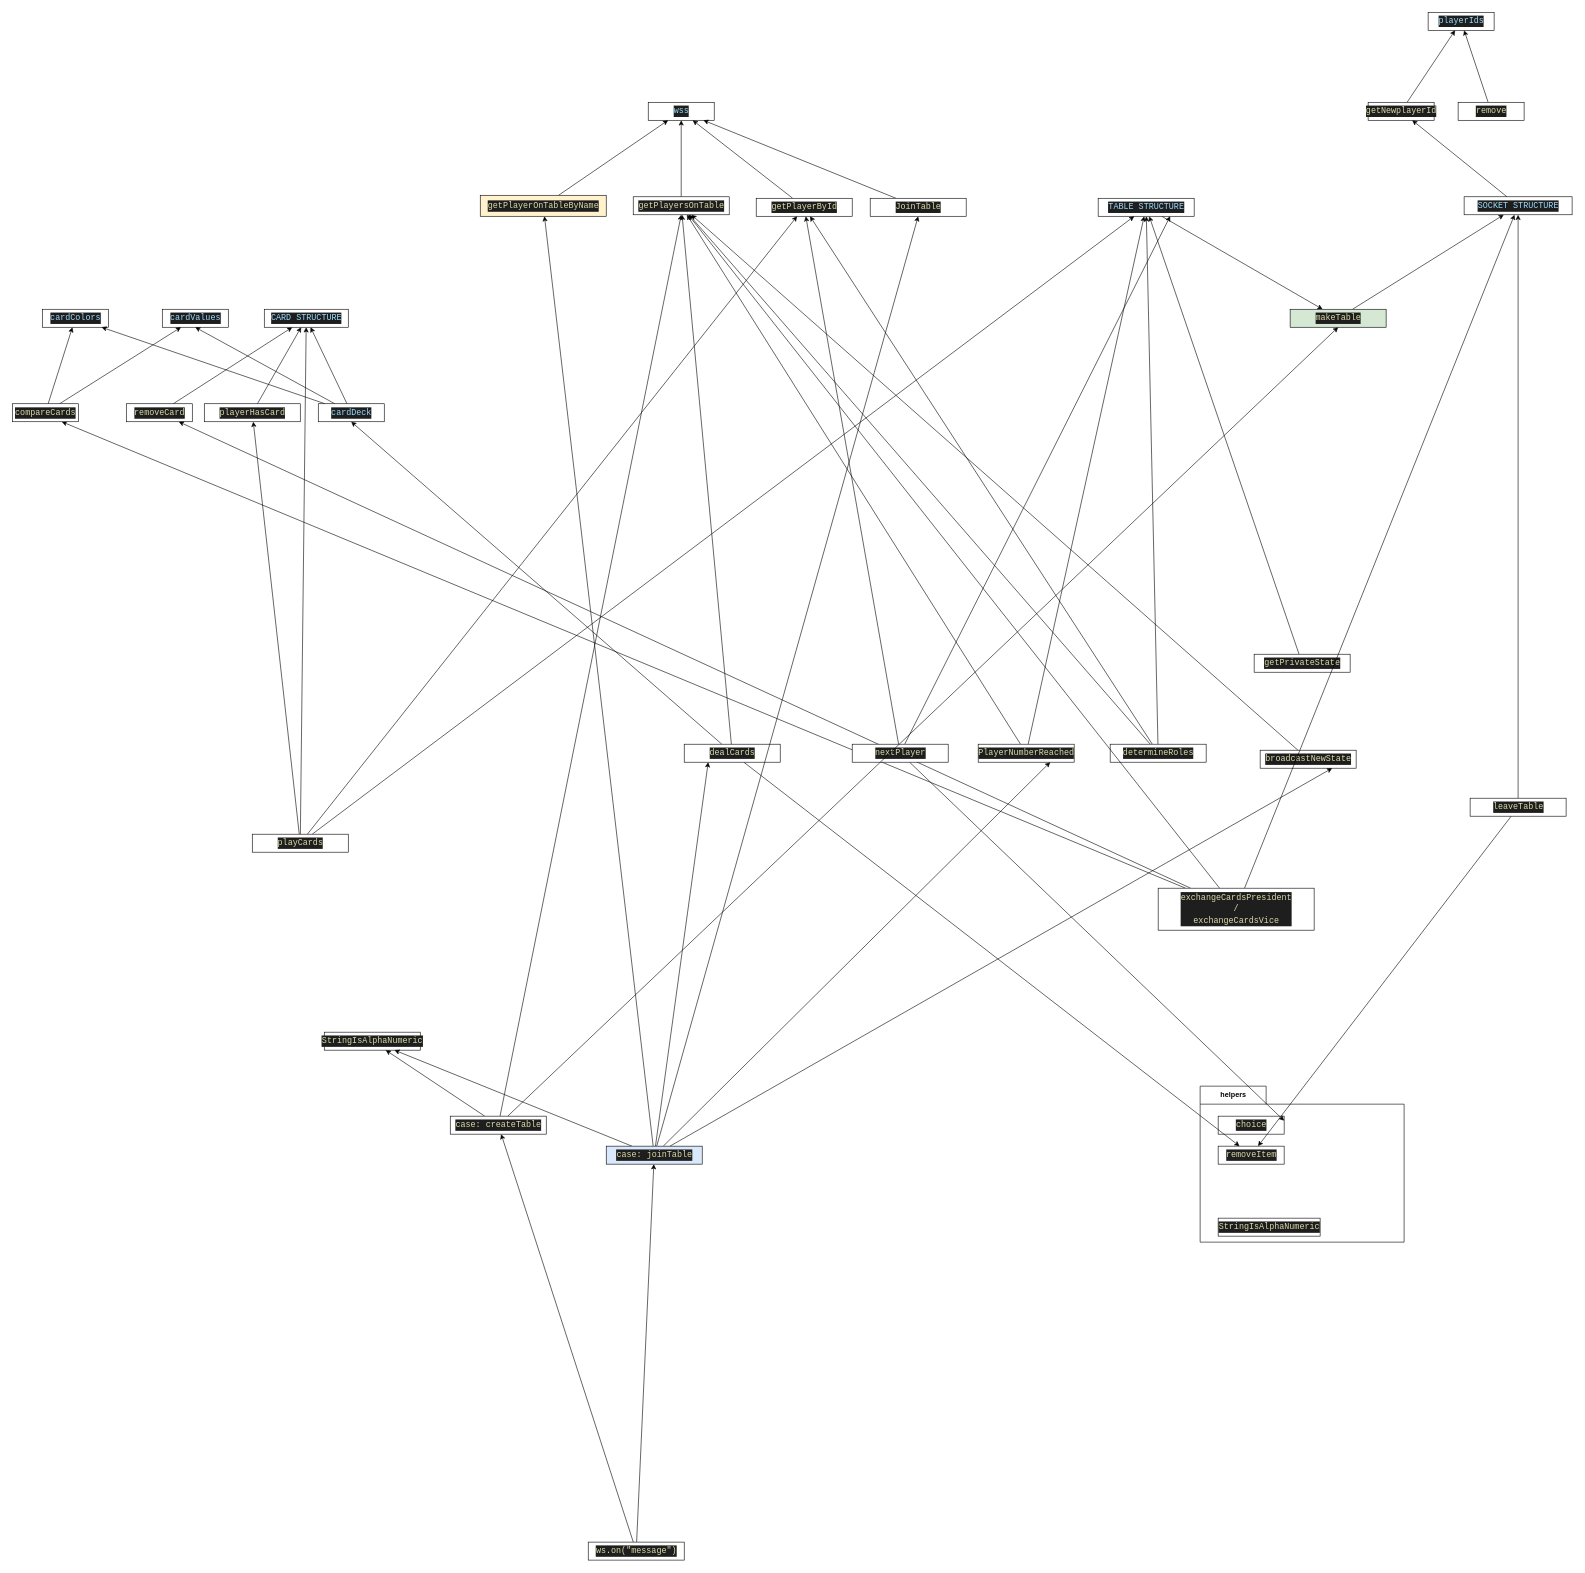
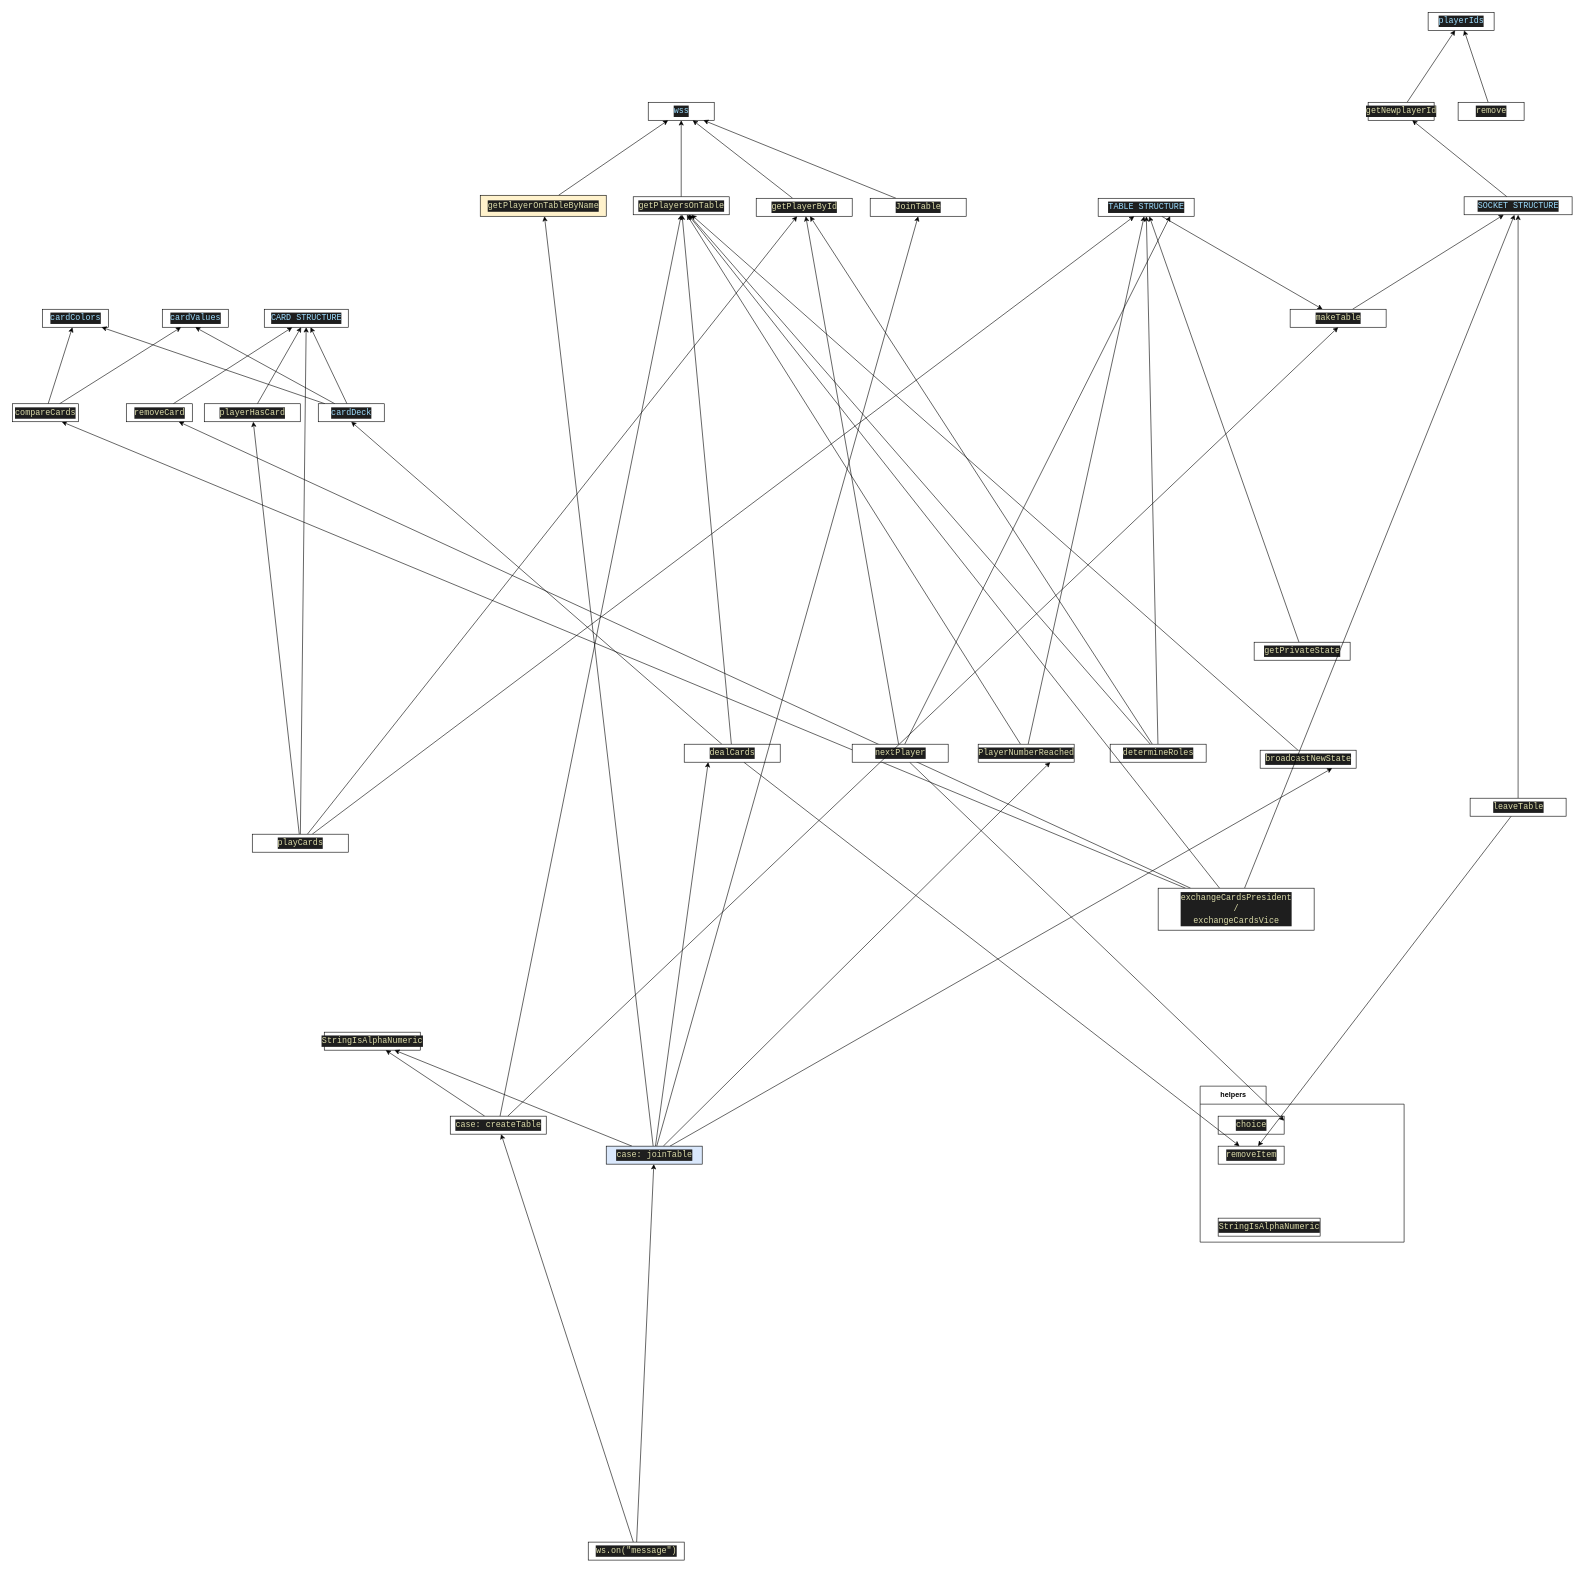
- <mxCell id="53" value="&lt;div style=&quot;color: rgb(212, 212, 212); background-color: rgb(30, 30, 30); font-family: Consolas, &amp;quot;Courier New&amp;quot;, monospace; font-size: 14px; line-height: 19px;&quot;&gt;&lt;div style=&quot;line-height: 19px;&quot;&gt;&lt;div style=&quot;line-height: 19px;&quot;&gt;&lt;div style=&quot;line-height: 19px;&quot;&gt;&lt;div style=&quot;line-height: 19px;&quot;&gt;&lt;div style=&quot;line-height: 19px;&quot;&gt;&lt;div style=&quot;line-height: 19px;&quot;&gt;&lt;div style=&quot;line-height: 19px;&quot;&gt;&lt;div style=&quot;line-height: 19px;&quot;&gt;&lt;span style=&quot;color: #dcdcaa;&quot;&gt;makeTable&lt;/span&gt;&lt;/div&gt;&lt;/div&gt;&lt;/div&gt;&lt;/div&gt;&lt;/div&gt;&lt;/div&gt;&lt;/div&gt;&lt;/div&gt;&lt;/div&gt;" style="html=1;fillColor=#d5e8d4;" parent="1" vertex="1"><mxGeometry x="2150" y="515" width="160" height="30" as="geometry" /></mxCell>
+ <mxCell id="53" value="&lt;div style=&quot;color: rgb(212, 212, 212); background-color: rgb(30, 30, 30); font-family: Consolas, &amp;quot;Courier New&amp;quot;, monospace; font-size: 14px; line-height: 19px;&quot;&gt;&lt;div style=&quot;line-height: 19px;&quot;&gt;&lt;div style=&quot;line-height: 19px;&quot;&gt;&lt;div style=&quot;line-height: 19px;&quot;&gt;&lt;div style=&quot;line-height: 19px;&quot;&gt;&lt;div style=&quot;line-height: 19px;&quot;&gt;&lt;div style=&quot;line-height: 19px;&quot;&gt;&lt;div style=&quot;line-height: 19px;&quot;&gt;&lt;div style=&quot;line-height: 19px;&quot;&gt;&lt;span style=&quot;color: #dcdcaa;&quot;&gt;makeTable&lt;/span&gt;&lt;/div&gt;&lt;/div&gt;&lt;/div&gt;&lt;/div&gt;&lt;/div&gt;&lt;/div&gt;&lt;/div&gt;&lt;/div&gt;&lt;/div&gt;" style="html=1;" parent="1" vertex="1"><mxGeometry x="2150" y="515" width="160" height="30" as="geometry" /></mxCell>
- <mxCell id="28" value="&lt;div style=&quot;color: rgb(212, 212, 212); background-color: rgb(30, 30, 30); font-family: Consolas, &amp;quot;Courier New&amp;quot;, monospace; font-size: 14px; line-height: 19px;&quot;&gt;&lt;div style=&quot;line-height: 19px;&quot;&gt;&lt;div style=&quot;line-height: 19px;&quot;&gt;&lt;div style=&quot;line-height: 19px;&quot;&gt;&lt;div style=&quot;line-height: 19px;&quot;&gt;&lt;div style=&quot;line-height: 19px;&quot;&gt;&lt;div style=&quot;line-height: 19px;&quot;&gt;&lt;div style=&quot;line-height: 19px;&quot;&gt;&lt;span style=&quot;color: #dcdcaa;&quot;&gt;getPrivateState&lt;/span&gt;&lt;/div&gt;&lt;/div&gt;&lt;/div&gt;&lt;/div&gt;&lt;/div&gt;&lt;/div&gt;&lt;/div&gt;&lt;/div&gt;" style="html=1;" parent="1" vertex="1"><mxGeometry x="2090" y="1090" width="160" height="30" as="geometry" /></mxCell>
+ <mxCell id="28" value="&lt;div style=&quot;color: rgb(212, 212, 212); background-color: rgb(30, 30, 30); font-family: Consolas, &amp;quot;Courier New&amp;quot;, monospace; font-size: 14px; line-height: 19px;&quot;&gt;&lt;div style=&quot;line-height: 19px;&quot;&gt;&lt;div style=&quot;line-height: 19px;&quot;&gt;&lt;div style=&quot;line-height: 19px;&quot;&gt;&lt;div style=&quot;line-height: 19px;&quot;&gt;&lt;div style=&quot;line-height: 19px;&quot;&gt;&lt;div style=&quot;line-height: 19px;&quot;&gt;&lt;div style=&quot;line-height: 19px;&quot;&gt;&lt;span style=&quot;color: #dcdcaa;&quot;&gt;getPrivateState&lt;/span&gt;&lt;/div&gt;&lt;/div&gt;&lt;/div&gt;&lt;/div&gt;&lt;/div&gt;&lt;/div&gt;&lt;/div&gt;&lt;/div&gt;" style="html=1;" parent="1" vertex="1"><mxGeometry x="2090" width="160" height="30" as="geometry" y="1070" /></mxCell>
